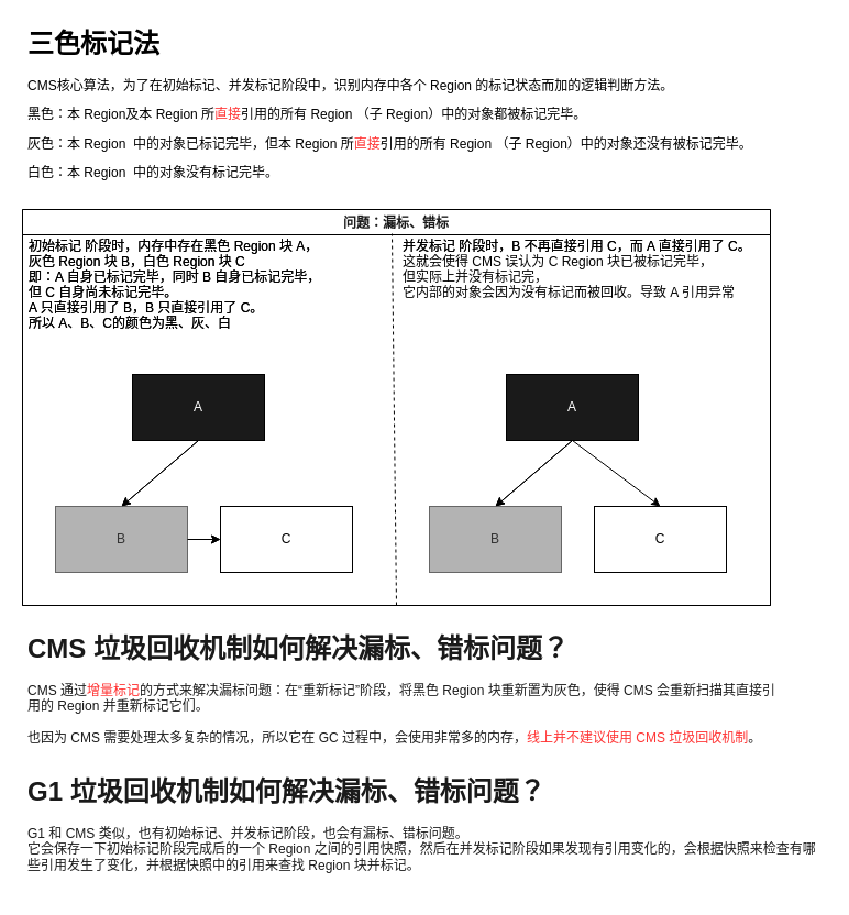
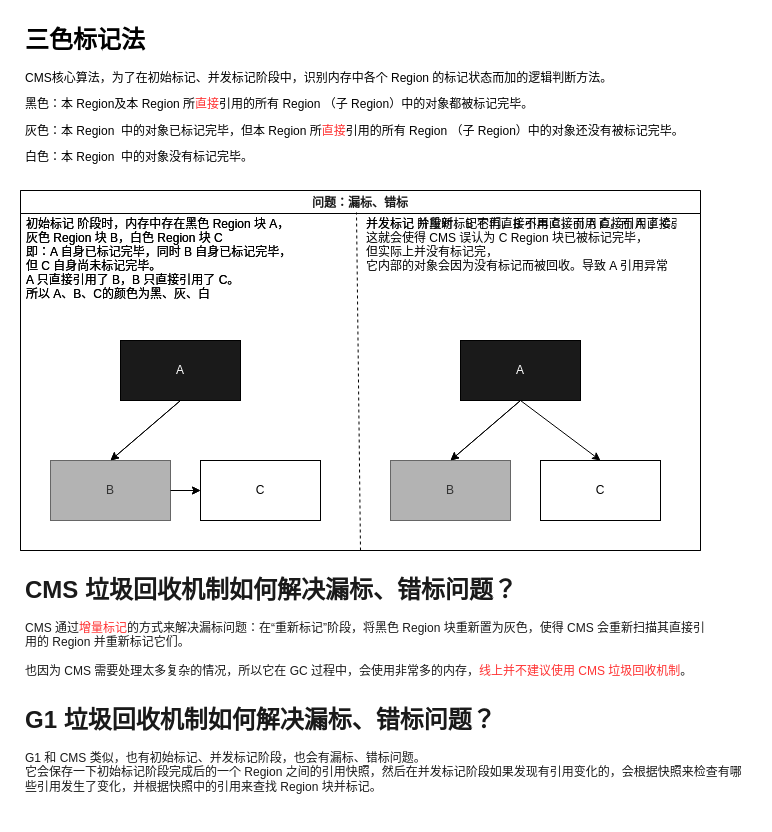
- <mxCell id="14" value="并发标记 阶段时，B 不再直接引用 C，而 A 直接引用了 C。" style="text;strokeColor=none;fillColor=none;align=left;verticalAlign=top;spacingLeft=4;spacingRight=4;overflow=hidden;rotatable=0;points=[[0,0.5],[1,0.5]];portConstraint=eastwest;" parent="3" vertex="1"><mxGeometry x="340" y="20" width="320" height="90" as="geometry" /></mxCell>
+ <mxCell id="14" value="并发标记 并重新标记它们，B 不再直接引用 C，而 A 直接引用了 C。" style="text;strokeColor=none;fillColor=none;align=left;verticalAlign=top;spacingLeft=4;spacingRight=4;overflow=hidden;rotatable=0;points=[[0,0.5],[1,0.5]];portConstraint=eastwest;" parent="3" vertex="1"><mxGeometry x="340" y="20" width="320" height="90" as="geometry" /></mxCell>
